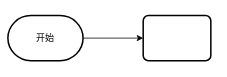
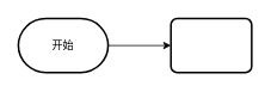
- <mxCell id="3" value="开始" style="strokeWidth=2;html=1;shape=mxgraph.flowchart.terminator;whiteSpace=wrap;" vertex="1" parent="1"><mxGeometry x="10" y="20" width="100" height="60" as="geometry" /></mxCell>
+ <mxCell id="3" value="开始" style="strokeWidth=2;html=1;shape=mxgraph.flowchart.terminator;whiteSpace=wrap;" vertex="1" parent="1"><mxGeometry x="20" y="20" width="100" height="60" as="geometry" /></mxCell>
